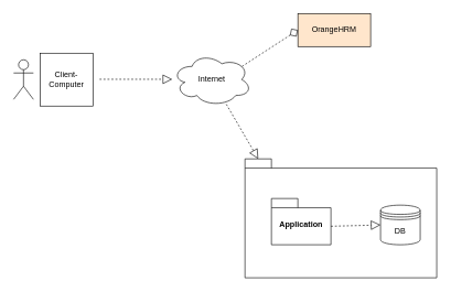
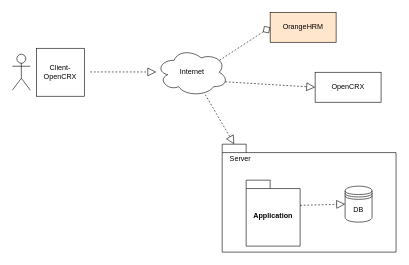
- <mxCell id="6" value="Client-Computer" style="whiteSpace=wrap;html=1;aspect=fixed;" parent="1" vertex="1"><mxGeometry x="60" y="80" width="80" height="80" as="geometry" /></mxCell>
+ <mxCell id="6" value="Client-OpenCRX" style="whiteSpace=wrap;html=1;aspect=fixed;" parent="1" vertex="1"><mxGeometry x="60" y="80" width="80" height="80" as="geometry" /></mxCell>
+ <mxCell id="13" value="" style="endArrow=block;dashed=1;endFill=0;endSize=12;html=1;rounded=0;entryX=0;entryY=0.5;entryDx=0;entryDy=0;exitX=0.96;exitY=0.7;exitDx=0;exitDy=0;exitPerimeter=0;" parent="1" source="7" target="11" edge="1"><mxGeometry width="160" relative="1" as="geometry"><mxPoint x="376" y="110" as="sourcePoint" /><mxPoint x="460" y="55" as="targetPoint" /></mxGeometry></mxCell>
+ <mxCell id="11" value="OpenCRX" style="html=1;whiteSpace=wrap;" parent="1" vertex="1"><mxGeometry x="525" y="120" width="110" height="50" as="geometry" /></mxCell>
+ <mxCell id="5" value="Server" style="text;html=1;align=center;verticalAlign=middle;resizable=0;points=[];autosize=1;strokeColor=none;fillColor=none;" parent="1" vertex="1"><mxGeometry x="370" y="250" width="60" height="30" as="geometry" /></mxCell>
- <mxCell id="4" value="Application" style="shape=folder;fontStyle=1;spacingTop=10;tabWidth=40;tabHeight=14;tabPosition=left;html=1;whiteSpace=wrap;" parent="1" vertex="1"><mxGeometry x="410" y="300" width="90" height="70" as="geometry" /></mxCell>
+ <mxCell id="4" value="Application" style="shape=folder;fontStyle=1;spacingTop=10;tabWidth=40;tabHeight=14;tabPosition=left;html=1;whiteSpace=wrap;" parent="1" vertex="1"><mxGeometry x="410" y="300" width="90" height="110" as="geometry" /></mxCell>
- <mxCell id="3" value="DB" style="shape=datastore;whiteSpace=wrap;html=1;" parent="1" vertex="1"><mxGeometry x="575" y="310" width="60" height="60" as="geometry" /></mxCell>
+ <mxCell id="3" value="DB" style="shape=datastore;whiteSpace=wrap;html=1;" parent="1" vertex="1"><mxGeometry x="575" y="310" width="45" height="60" as="geometry" /></mxCell>
